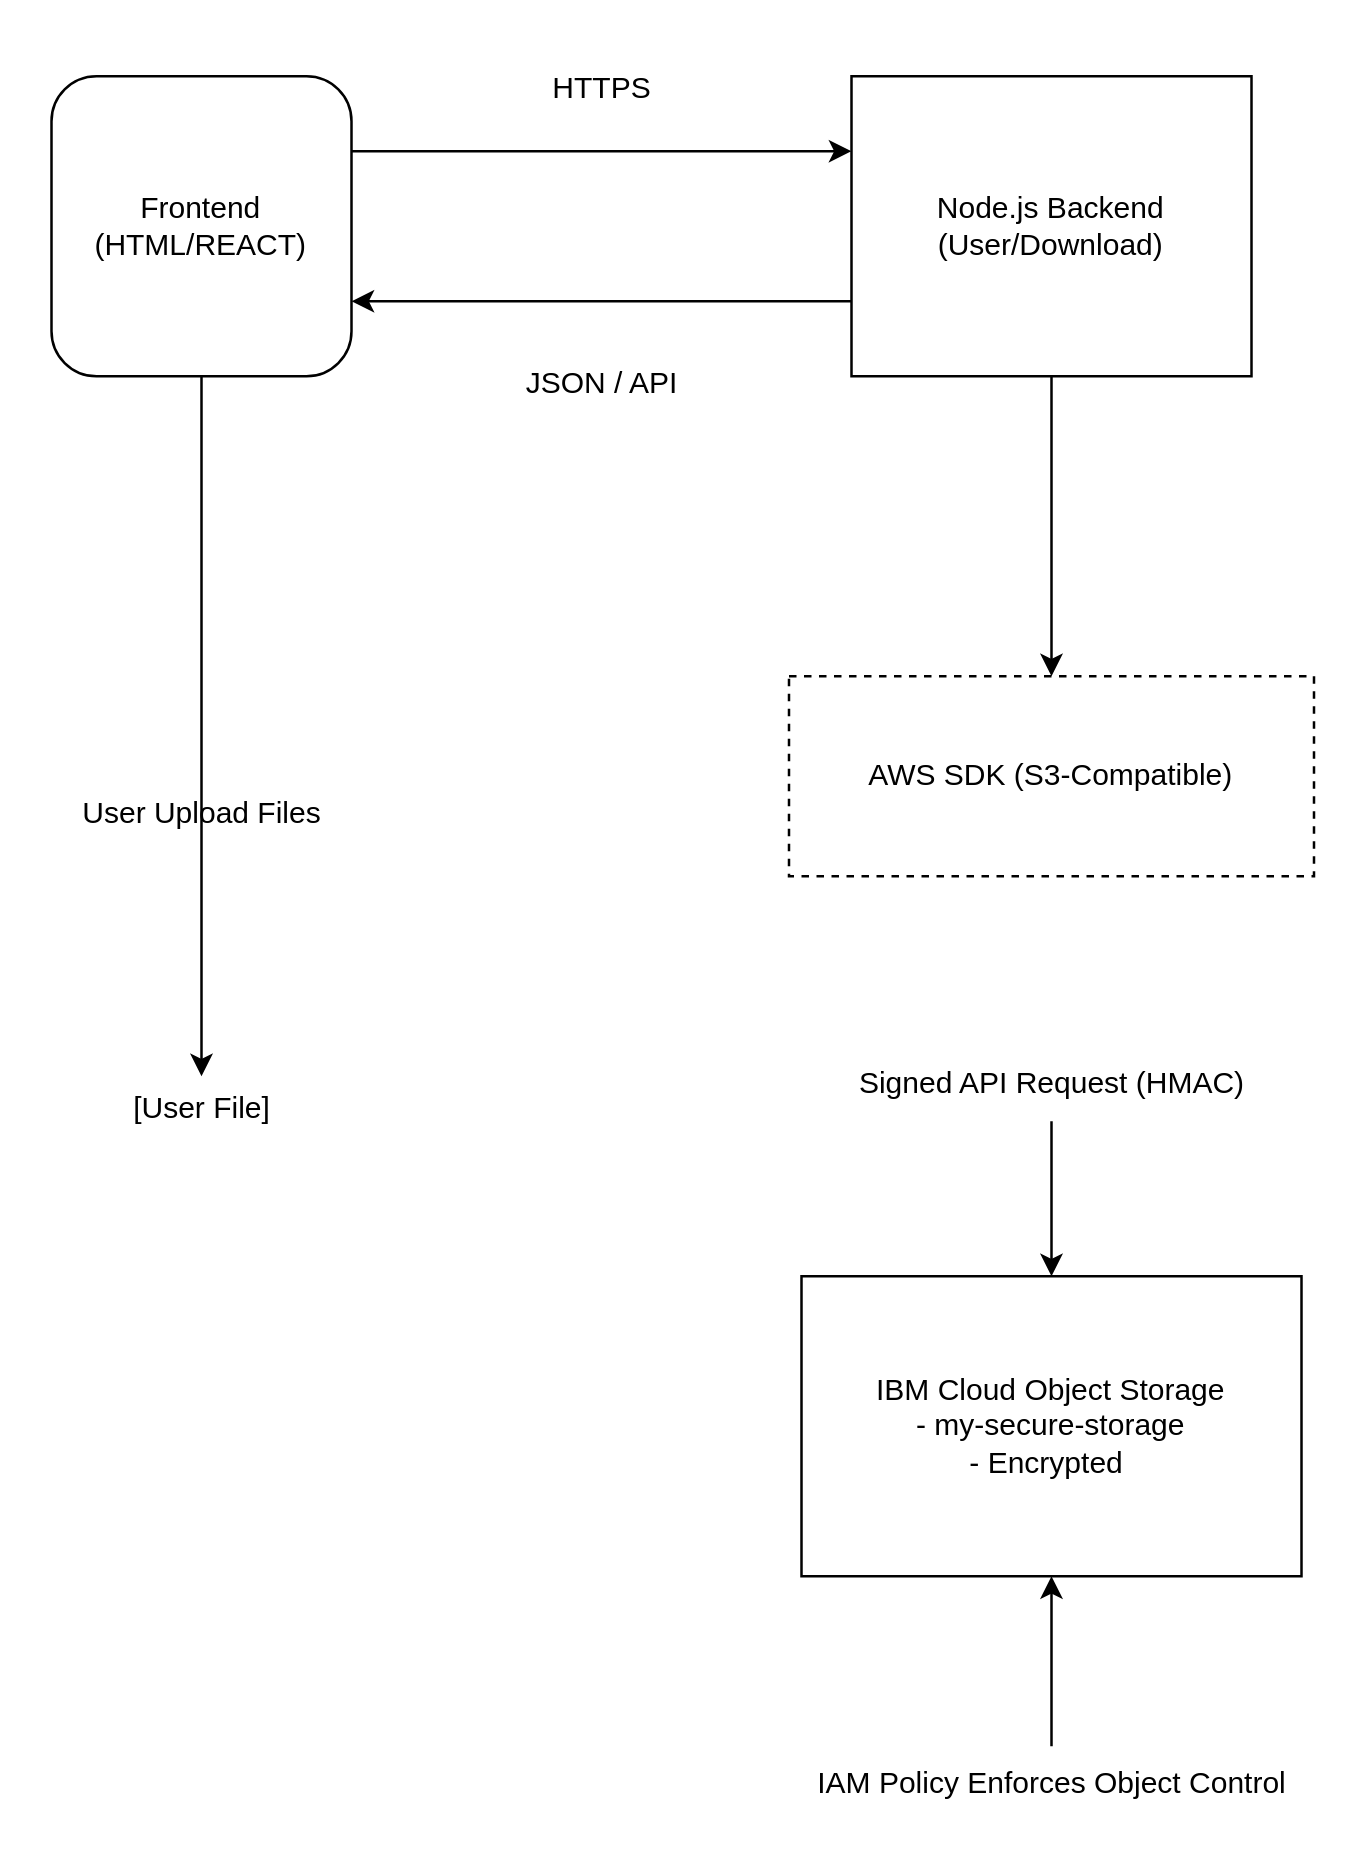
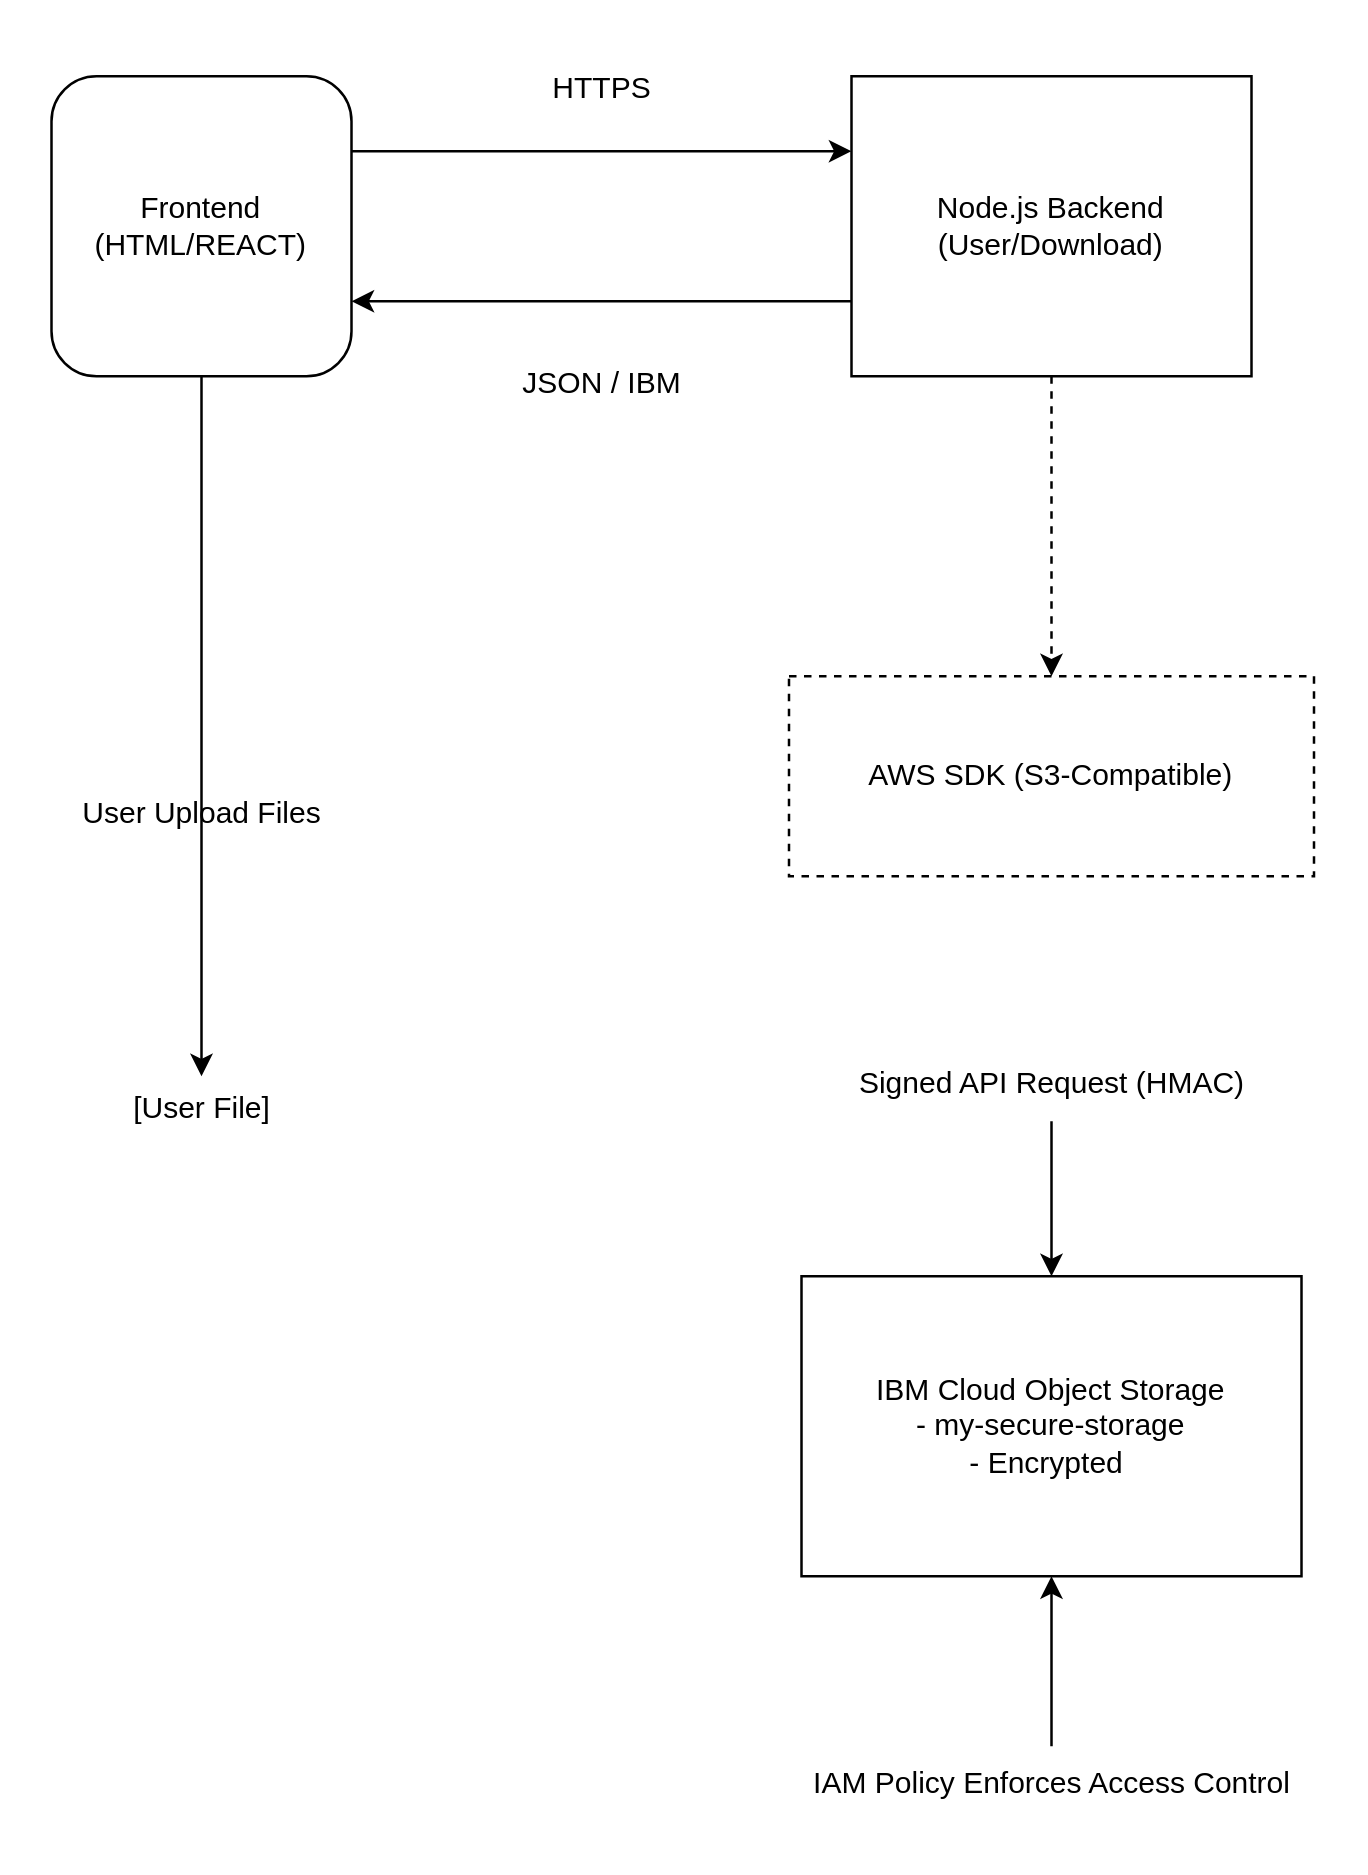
- <mxCell id="12" value="JSON / API" style="text;html=1;align=center;verticalAlign=middle;resizable=0;points=[];autosize=1;strokeColor=none;fillColor=none;" vertex="1" parent="1"><mxGeometry x="200" y="138" width="80" height="30" as="geometry" /></mxCell>
+ <mxCell id="12" value="JSON / IBM" style="text;html=1;align=center;verticalAlign=middle;resizable=0;points=[];autosize=1;strokeColor=none;fillColor=none;" vertex="1" parent="1"><mxGeometry x="200" y="138" width="80" height="30" as="geometry" /></mxCell>
- <mxCell id="5" style="edgeStyle=orthogonalEdgeStyle;rounded=0;orthogonalLoop=1;jettySize=auto;html=1;exitX=0.5;exitY=1;exitDx=0;exitDy=0;entryX=0.5;entryY=0;entryDx=0;entryDy=0;" edge="1" parent="1" source="7" target="9"><mxGeometry relative="1" as="geometry" /></mxCell>
+ <mxCell id="5" style="edgeStyle=orthogonalEdgeStyle;rounded=0;orthogonalLoop=1;jettySize=auto;html=1;exitX=0.5;exitY=1;exitDx=0;exitDy=0;entryX=0.5;entryY=0;entryDx=0;entryDy=0;dashed=1;" edge="1" parent="1" source="7" target="9"><mxGeometry relative="1" as="geometry" /></mxCell>
- <mxCell id="17" value="IAM Policy Enforces Object Control" style="text;html=1;align=center;verticalAlign=middle;resizable=0;points=[];autosize=1;strokeColor=none;fillColor=none;" vertex="1" parent="1"><mxGeometry x="315" y="698" width="210" height="30" as="geometry" /></mxCell>
+ <mxCell id="17" value="IAM Policy Enforces Access Control" style="text;html=1;align=center;verticalAlign=middle;resizable=0;points=[];autosize=1;strokeColor=none;fillColor=none;" vertex="1" parent="1"><mxGeometry x="315" y="698" width="210" height="30" as="geometry" /></mxCell>
